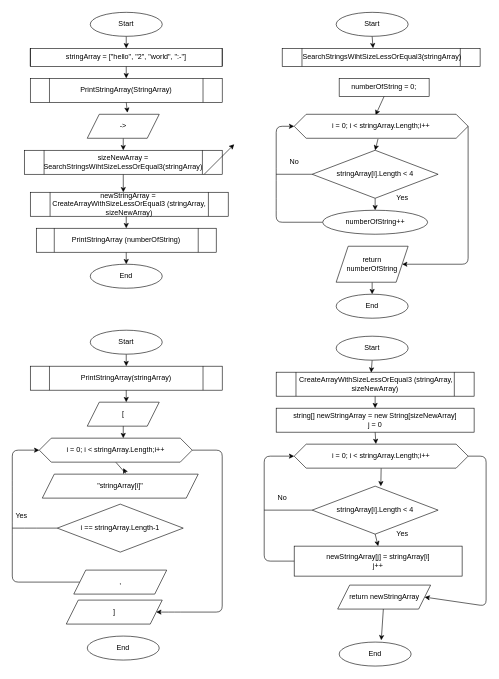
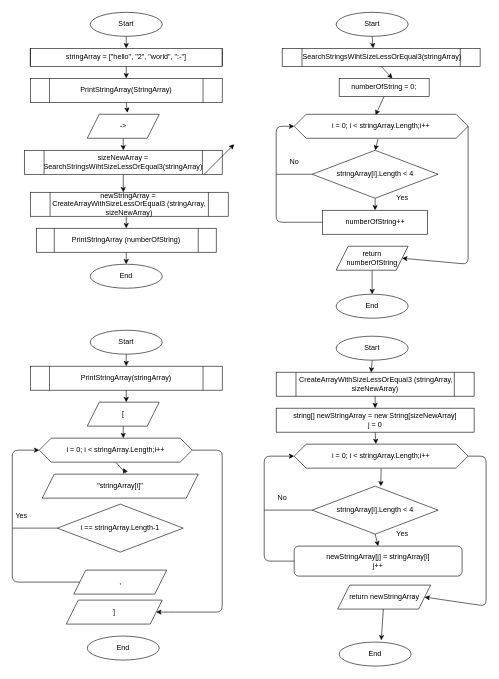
+ <mxCell id="20" style="edgeStyle=none;html=1;exitX=0.5;exitY=1;exitDx=0;exitDy=0;entryX=0.592;entryY=0.005;entryDx=0;entryDy=0;entryPerimeter=0;" edge="1" parent="1" source="21" target="23"><mxGeometry relative="1" as="geometry" /></mxCell>
- <mxCell id="29" value="numberOfString++" style="ellipse;whiteSpace=wrap;html=1;" vertex="1" parent="1"><mxGeometry x="537.5" y="350" width="175" height="40" as="geometry" /></mxCell>
+ <mxCell id="29" value="numberOfString++" style="rounded=0;whiteSpace=wrap;html=1;" vertex="1" parent="1"><mxGeometry x="537.5" y="350" width="175" height="40" as="geometry" /></mxCell>
- <mxCell id="31" value="return numberOfString" style="shape=parallelogram;perimeter=parallelogramPerimeter;whiteSpace=wrap;html=1;fixedSize=1;" vertex="1" parent="1"><mxGeometry x="560" y="410" width="120" height="60" as="geometry" /></mxCell>
+ <mxCell id="31" value="return numberOfString" style="shape=parallelogram;perimeter=parallelogramPerimeter;whiteSpace=wrap;html=1;fixedSize=1;" vertex="1" parent="1"><mxGeometry x="560" y="410" width="120" height="40" as="geometry" /></mxCell>
- <mxCell id="48" value="newStringArray[j] = stringArray[i]&lt;br&gt;j++" style="rounded=0;whiteSpace=wrap;html=1;" vertex="1" parent="1"><mxGeometry x="490" y="910" width="280" height="50" as="geometry" /></mxCell>
+ <mxCell id="48" value="newStringArray[j] = stringArray[i]&lt;br&gt;j++" style="whiteSpace=wrap;html=1;rounded=1;" vertex="1" parent="1"><mxGeometry x="490" y="910" width="280" height="50" as="geometry" /></mxCell>
